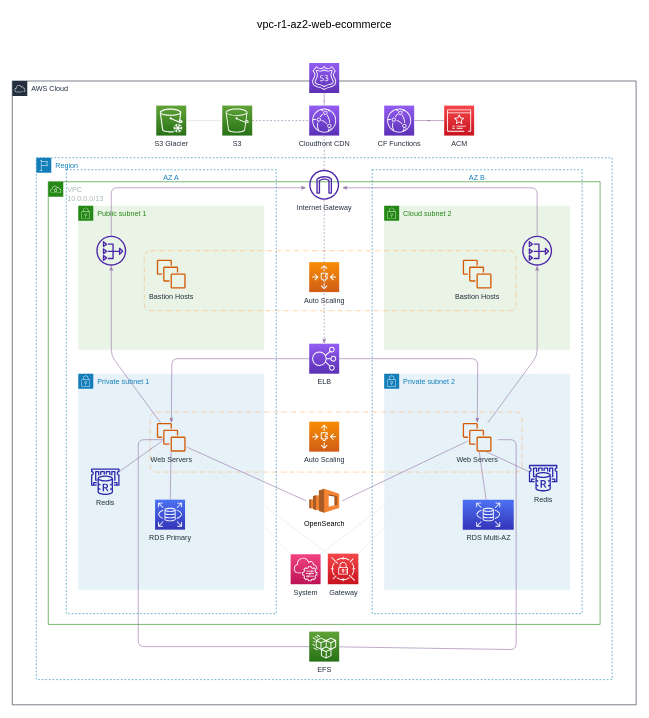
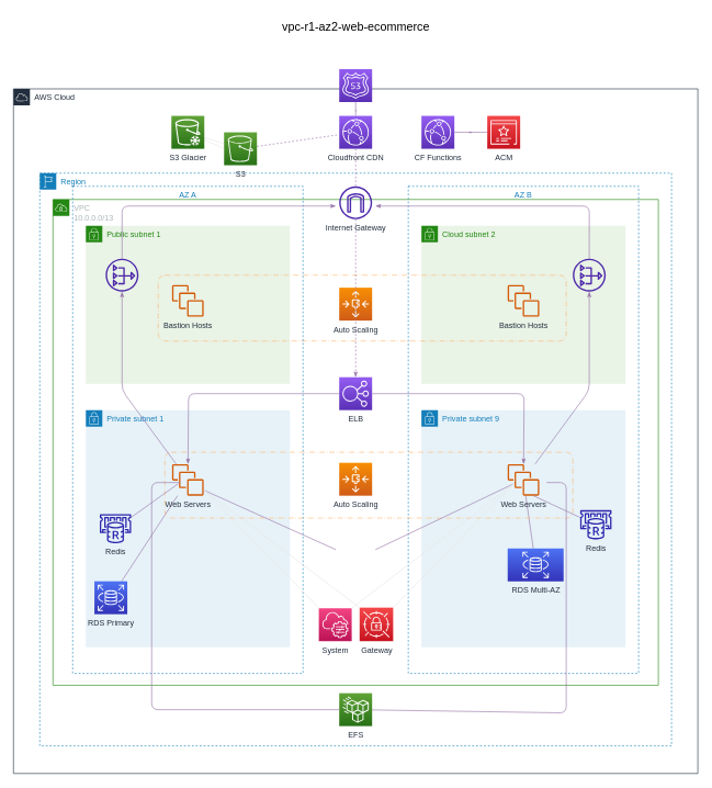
- <mxCell id="50" value="S3" style="sketch=0;points=[[0,0,0],[0.25,0,0],[0.5,0,0],[0.75,0,0],[1,0,0],[0,1,0],[0.25,1,0],[0.5,1,0],[0.75,1,0],[1,1,0],[0,0.25,0],[0,0.5,0],[0,0.75,0],[1,0.25,0],[1,0.5,0],[1,0.75,0]];outlineConnect=0;fontColor=#232F3E;gradientColor=#60A337;gradientDirection=north;fillColor=#277116;strokeColor=#ffffff;dashed=0;verticalLabelPosition=bottom;verticalAlign=top;align=center;html=1;fontSize=12;fontStyle=0;aspect=fixed;shape=mxgraph.aws4.resourceIcon;resIcon=mxgraph.aws4.s3;shadow=0;strokeWidth=1;" vertex="1" parent="2"><mxGeometry x="350" y="41" width="50" height="50" as="geometry" /></mxCell>
+ <mxCell id="50" value="S3" style="sketch=0;points=[[0,0,0],[0.25,0,0],[0.5,0,0],[0.75,0,0],[1,0,0],[0,1,0],[0.25,1,0],[0.5,1,0],[0.75,1,0],[1,1,0],[0,0.25,0],[0,0.5,0],[0,0.75,0],[1,0.25,0],[1,0.5,0],[1,0.75,0]];outlineConnect=0;fontColor=#232F3E;gradientColor=#60A337;gradientDirection=north;fillColor=#277116;strokeColor=#ffffff;dashed=0;verticalLabelPosition=bottom;verticalAlign=top;align=center;html=1;fontSize=12;fontStyle=0;aspect=fixed;shape=mxgraph.aws4.resourceIcon;resIcon=mxgraph.aws4.s3;shadow=0;strokeWidth=1;" vertex="1" parent="2"><mxGeometry x="320" y="66" width="50" height="50" as="geometry" /></mxCell>
- <mxCell id="12" value="Private subnet 2" style="points=[[0,0],[0.25,0],[0.5,0],[0.75,0],[1,0],[1,0.25],[1,0.5],[1,0.75],[1,1],[0.75,1],[0.5,1],[0.25,1],[0,1],[0,0.75],[0,0.5],[0,0.25]];outlineConnect=0;gradientColor=none;html=1;whiteSpace=wrap;fontSize=12;fontStyle=0;container=1;pointerEvents=0;collapsible=0;recursiveResize=0;shape=mxgraph.aws4.group;grIcon=mxgraph.aws4.group_security_group;grStroke=0;strokeColor=#147EBA;fillColor=#E6F2F8;verticalAlign=top;align=left;spacingLeft=30;fontColor=#147EBA;dashed=0;" vertex="1" parent="9"><mxGeometry x="580" y="360" width="310" height="360" as="geometry" /></mxCell>
+ <mxCell id="12" value="Private subnet 9" style="points=[[0,0],[0.25,0],[0.5,0],[0.75,0],[1,0],[1,0.25],[1,0.5],[1,0.75],[1,1],[0.75,1],[0.5,1],[0.25,1],[0,1],[0,0.75],[0,0.5],[0,0.25]];outlineConnect=0;gradientColor=none;html=1;whiteSpace=wrap;fontSize=12;fontStyle=0;container=1;pointerEvents=0;collapsible=0;recursiveResize=0;shape=mxgraph.aws4.group;grIcon=mxgraph.aws4.group_security_group;grStroke=0;strokeColor=#147EBA;fillColor=#E6F2F8;verticalAlign=top;align=left;spacingLeft=30;fontColor=#147EBA;dashed=0;" vertex="1" parent="9"><mxGeometry x="580" y="360" width="310" height="360" as="geometry" /></mxCell>
- <mxCell id="22" value="&lt;font style=&quot;font-size: 12px;&quot;&gt;OpenSearch&lt;/font&gt;" style="outlineConnect=0;dashed=0;verticalLabelPosition=bottom;verticalAlign=top;align=center;html=1;shape=mxgraph.aws3.elasticsearch_service;fillColor=#F58534;gradientColor=none;shadow=0;sketch=0;strokeColor=#FFB570;strokeWidth=1;fontSize=18;" vertex="1" parent="17"><mxGeometry x="435" y="512" width="50" height="40" as="geometry" /></mxCell>
- <mxCell id="8" value="RDS Primary" style="sketch=0;points=[[0,0,0],[0.25,0,0],[0.5,0,0],[0.75,0,0],[1,0,0],[0,1,0],[0.25,1,0],[0.5,1,0],[0.75,1,0],[1,1,0],[0,0.25,0],[0,0.5,0],[0,0.75,0],[1,0.25,0],[1,0.5,0],[1,0.75,0]];outlineConnect=0;fontColor=#232F3E;gradientColor=#4D72F3;gradientDirection=north;fillColor=#3334B9;strokeColor=#ffffff;dashed=0;verticalLabelPosition=bottom;verticalAlign=top;align=center;html=1;fontSize=12;fontStyle=0;aspect=fixed;shape=mxgraph.aws4.resourceIcon;resIcon=mxgraph.aws4.rds;shadow=0;" vertex="1" parent="5"><mxGeometry x="128" y="210" width="50" height="50" as="geometry" /></mxCell>
+ <mxCell id="8" value="RDS Primary" style="sketch=0;points=[[0,0,0],[0.25,0,0],[0.5,0,0],[0.75,0,0],[1,0,0],[0,1,0],[0.25,1,0],[0.5,1,0],[0.75,1,0],[1,1,0],[0,0.25,0],[0,0.5,0],[0,0.75,0],[1,0.25,0],[1,0.5,0],[1,0.75,0]];outlineConnect=0;fontColor=#232F3E;gradientColor=#4D72F3;gradientDirection=north;fillColor=#3334B9;strokeColor=#ffffff;dashed=0;verticalLabelPosition=bottom;verticalAlign=top;align=center;html=1;fontSize=12;fontStyle=0;aspect=fixed;shape=mxgraph.aws4.resourceIcon;resIcon=mxgraph.aws4.rds;shadow=0;" vertex="1" parent="5"><mxGeometry x="13" y="260" width="50" height="50" as="geometry" /></mxCell>
